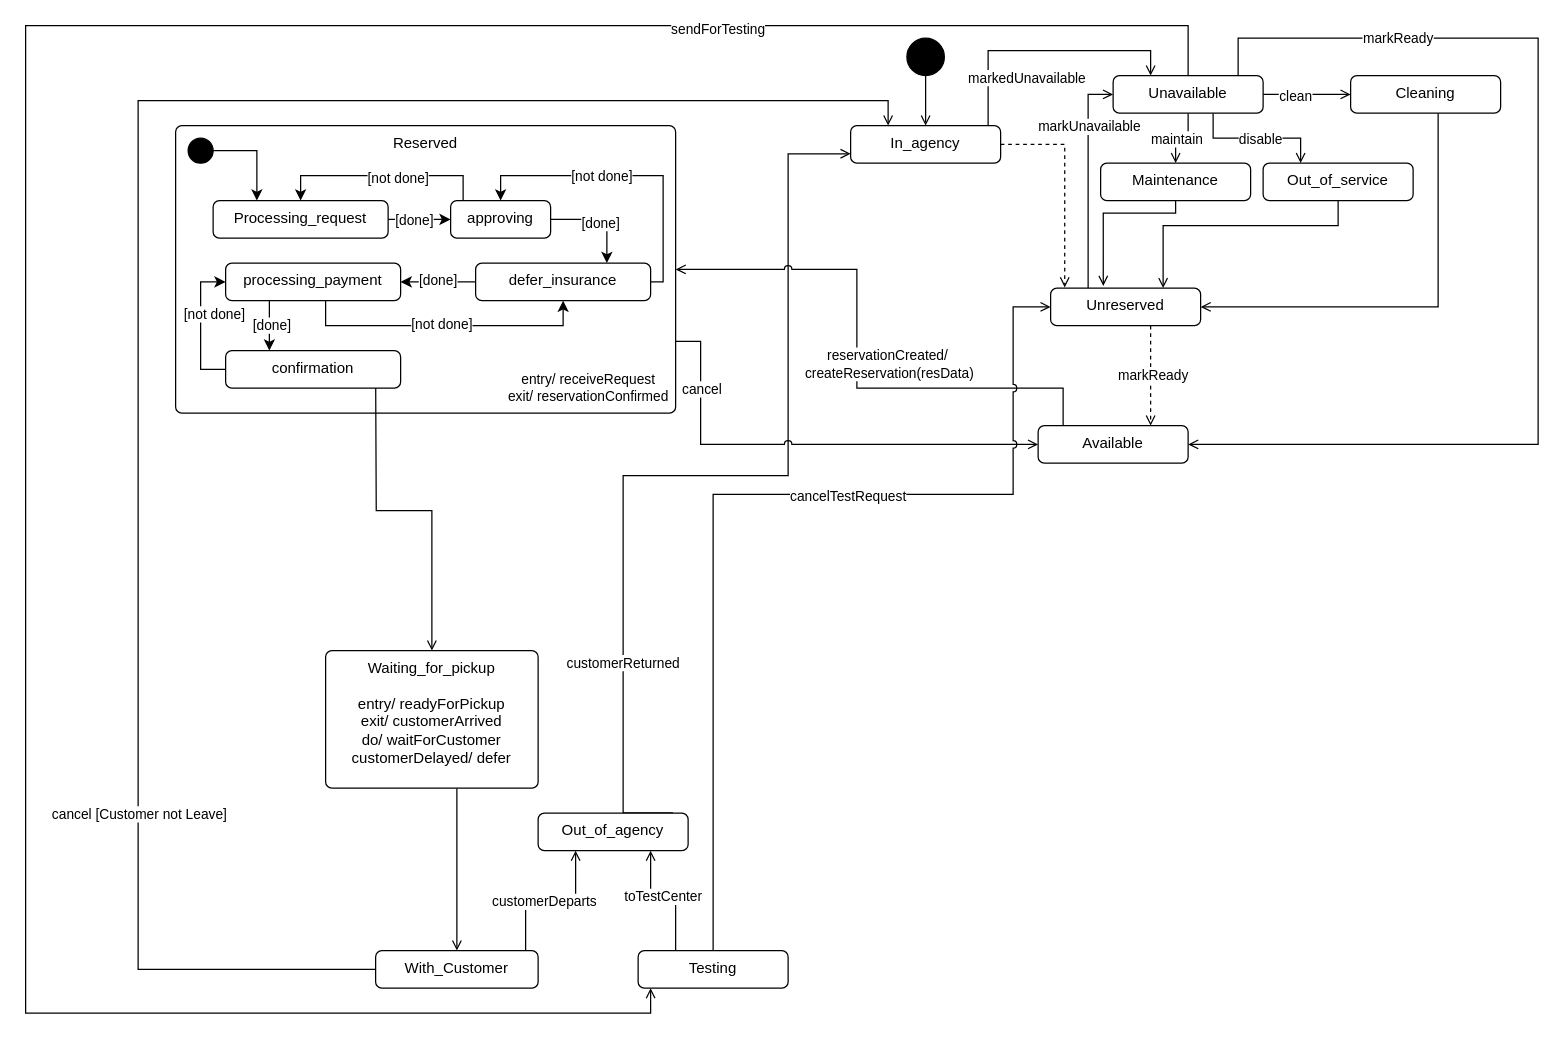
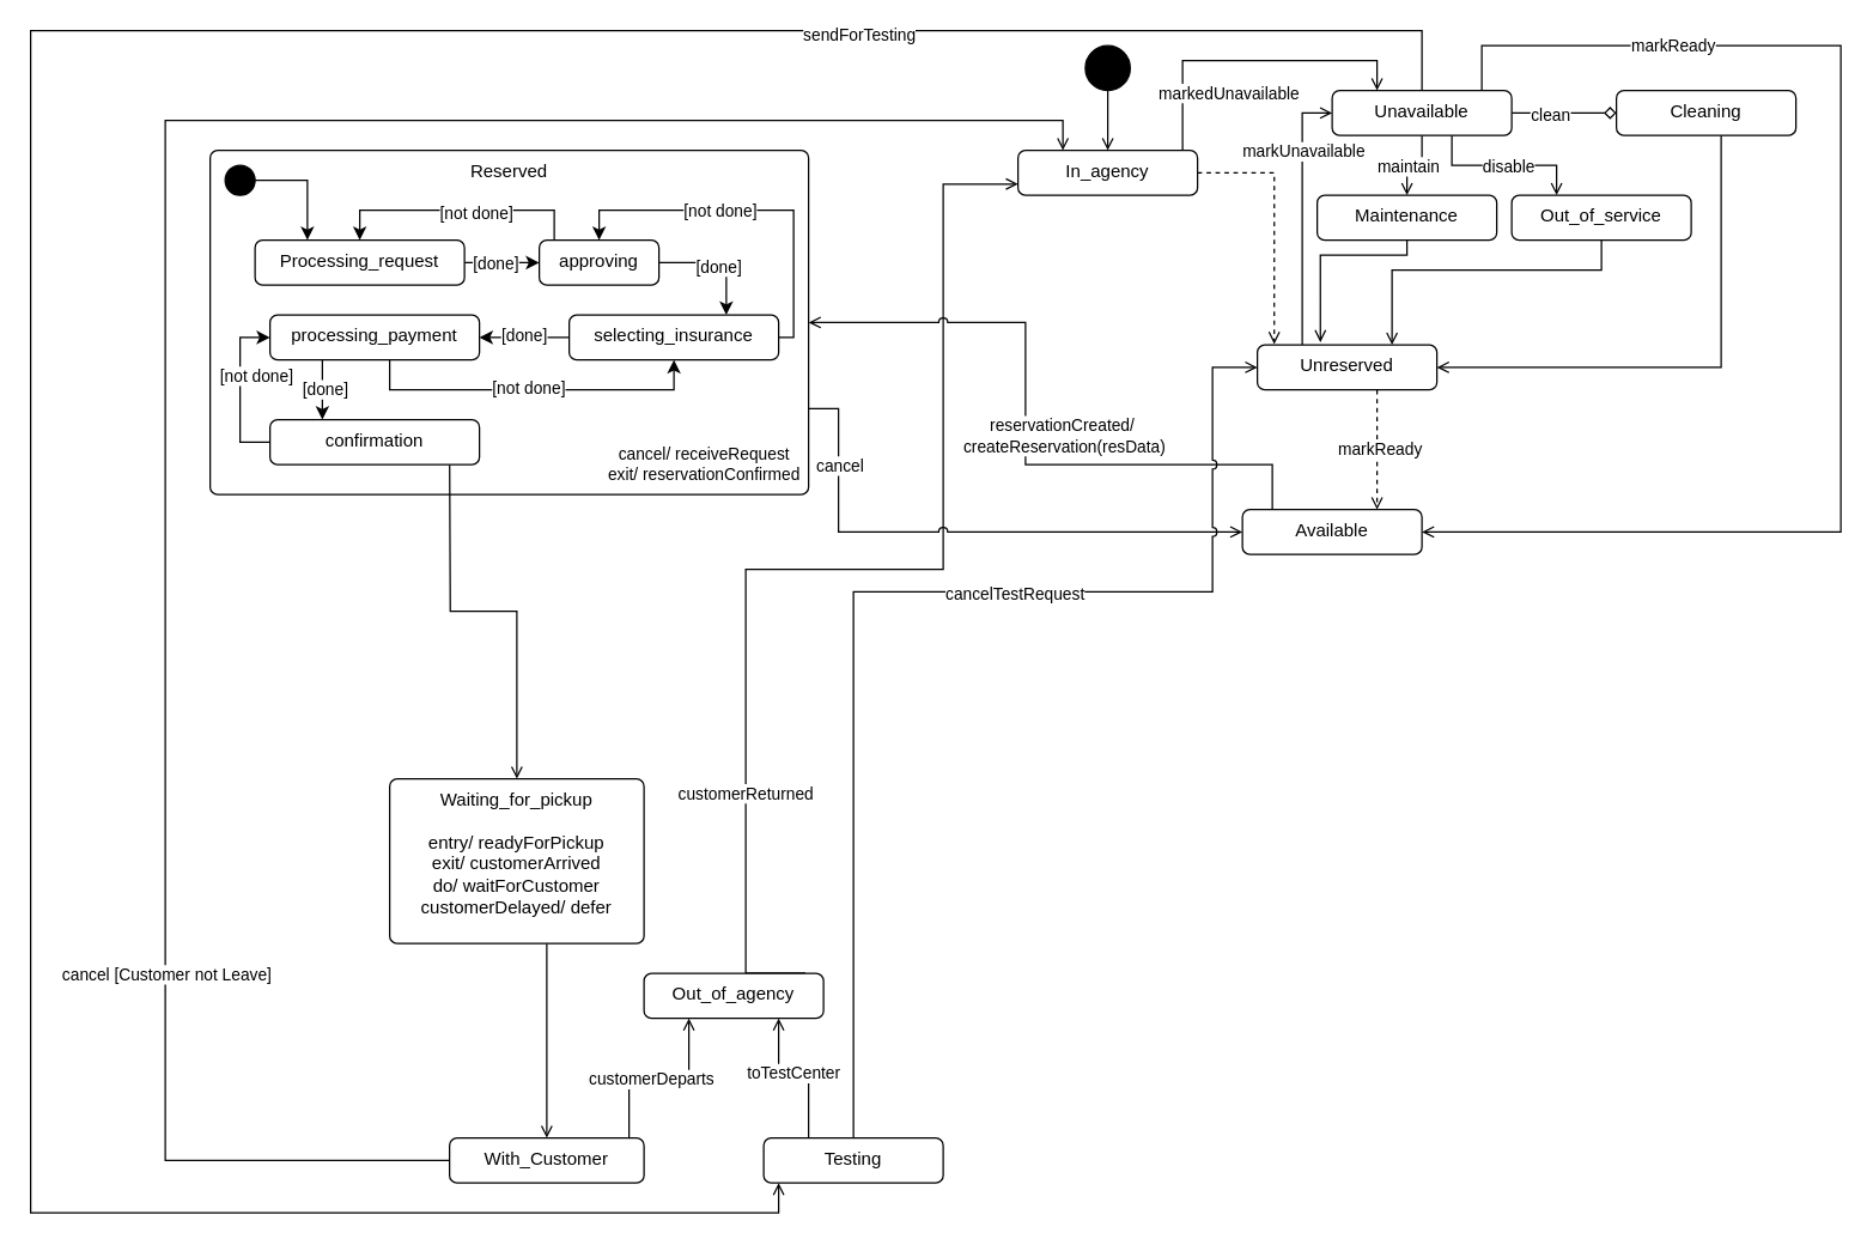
- <mxCell id="38" style="edgeStyle=orthogonalEdgeStyle;rounded=0;orthogonalLoop=1;jettySize=auto;html=1;entryX=0;entryY=0.5;entryDx=0;entryDy=0;endArrow=open;endFill=0;" edge="1" parent="1" source="42" target="48"><mxGeometry relative="1" as="geometry" /></mxCell>
+ <mxCell id="38" style="edgeStyle=orthogonalEdgeStyle;rounded=0;orthogonalLoop=1;jettySize=auto;html=1;entryX=0;entryY=0.5;entryDx=0;entryDy=0;endArrow=diamond;endFill=0;" edge="1" parent="1" source="42" target="48"><mxGeometry relative="1" as="geometry" /></mxCell>
- <mxCell id="61" value="defer_insurance" style="html=1;align=center;verticalAlign=top;rounded=1;absoluteArcSize=1;arcSize=10;dashed=0;whiteSpace=wrap;" vertex="1" parent="1"><mxGeometry x="380" y="210" width="140" height="30" as="geometry" /></mxCell>
+ <mxCell id="61" value="selecting_insurance" style="html=1;align=center;verticalAlign=top;rounded=1;absoluteArcSize=1;arcSize=10;dashed=0;whiteSpace=wrap;" vertex="1" parent="1"><mxGeometry x="380" y="210" width="140" height="30" as="geometry" /></mxCell>
- <mxCell id="73" value="&lt;div style=&quot;font-size: 11px;&quot;&gt;entry/ receiveRequest&lt;/div&gt;&lt;div style=&quot;font-size: 11px;&quot;&gt;exit/ reservationConfirmed&lt;br style=&quot;font-size: 11px;&quot;&gt;&lt;/div&gt;" style="text;html=1;align=center;verticalAlign=middle;resizable=0;points=[];autosize=1;strokeColor=none;fillColor=none;fontSize=11;" vertex="1" parent="1"><mxGeometry x="395" y="290" width="150" height="40" as="geometry" /></mxCell>
+ <mxCell id="73" value="&lt;div style=&quot;font-size: 11px;&quot;&gt;cancel/ receiveRequest&lt;/div&gt;&lt;div style=&quot;font-size: 11px;&quot;&gt;exit/ reservationConfirmed&lt;br style=&quot;font-size: 11px;&quot;&gt;&lt;/div&gt;" style="text;html=1;align=center;verticalAlign=middle;resizable=0;points=[];autosize=1;strokeColor=none;fillColor=none;fontSize=11;" vertex="1" parent="1"><mxGeometry x="395" y="290" width="150" height="40" as="geometry" /></mxCell>
